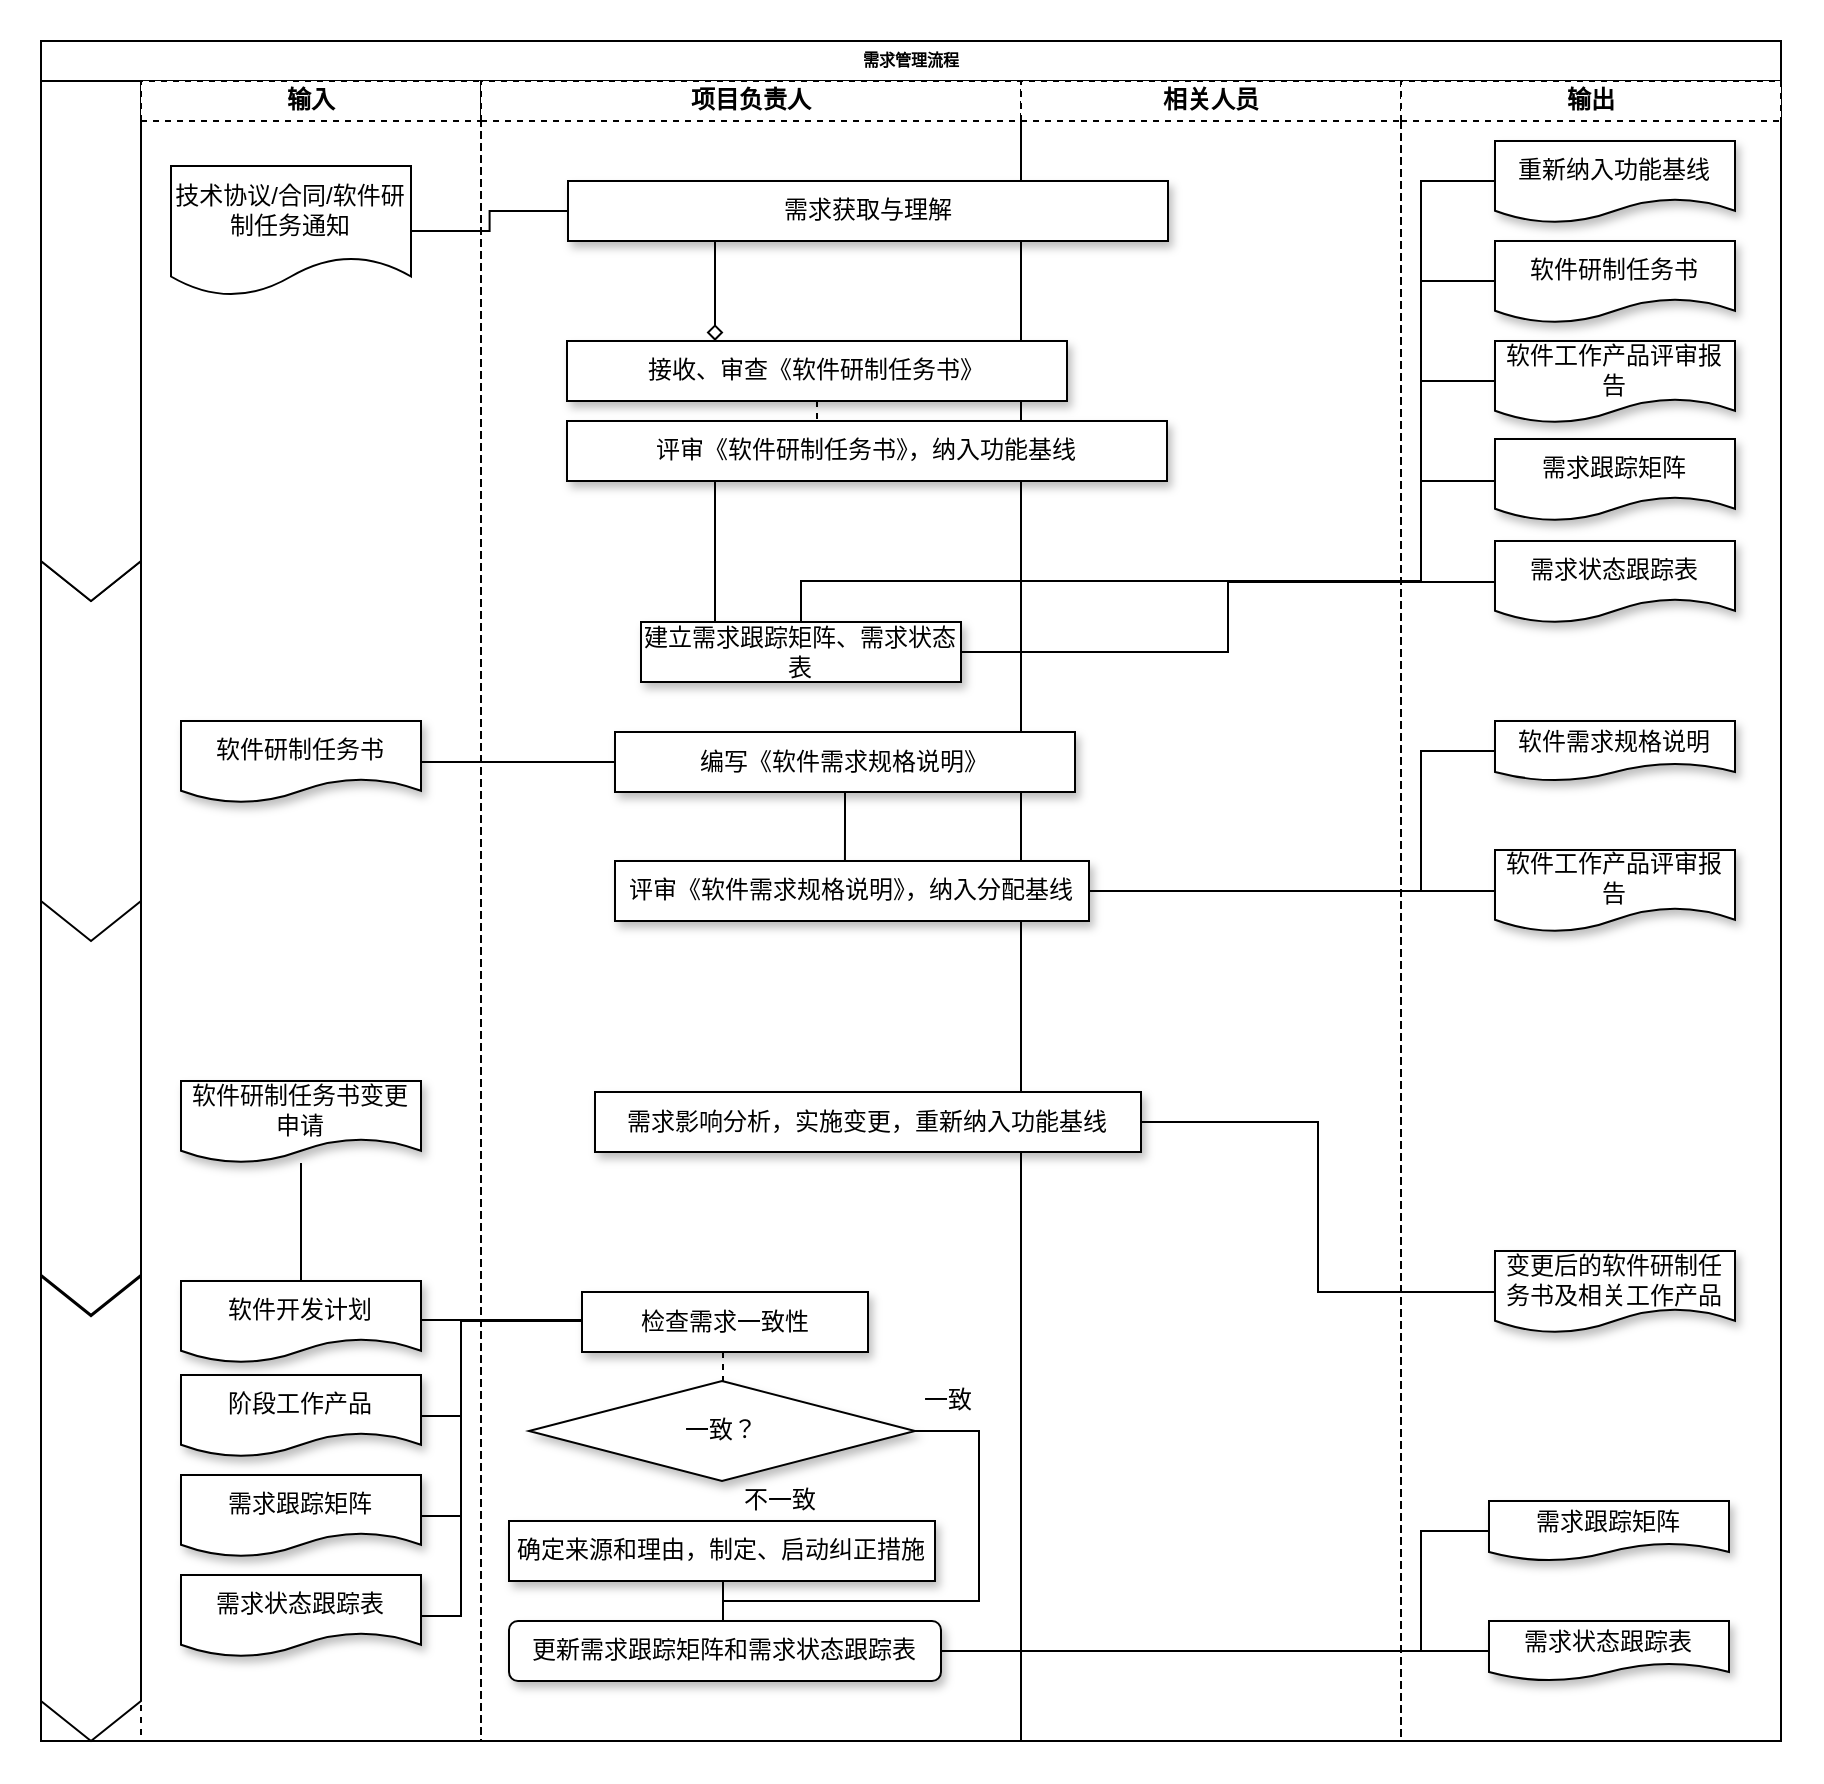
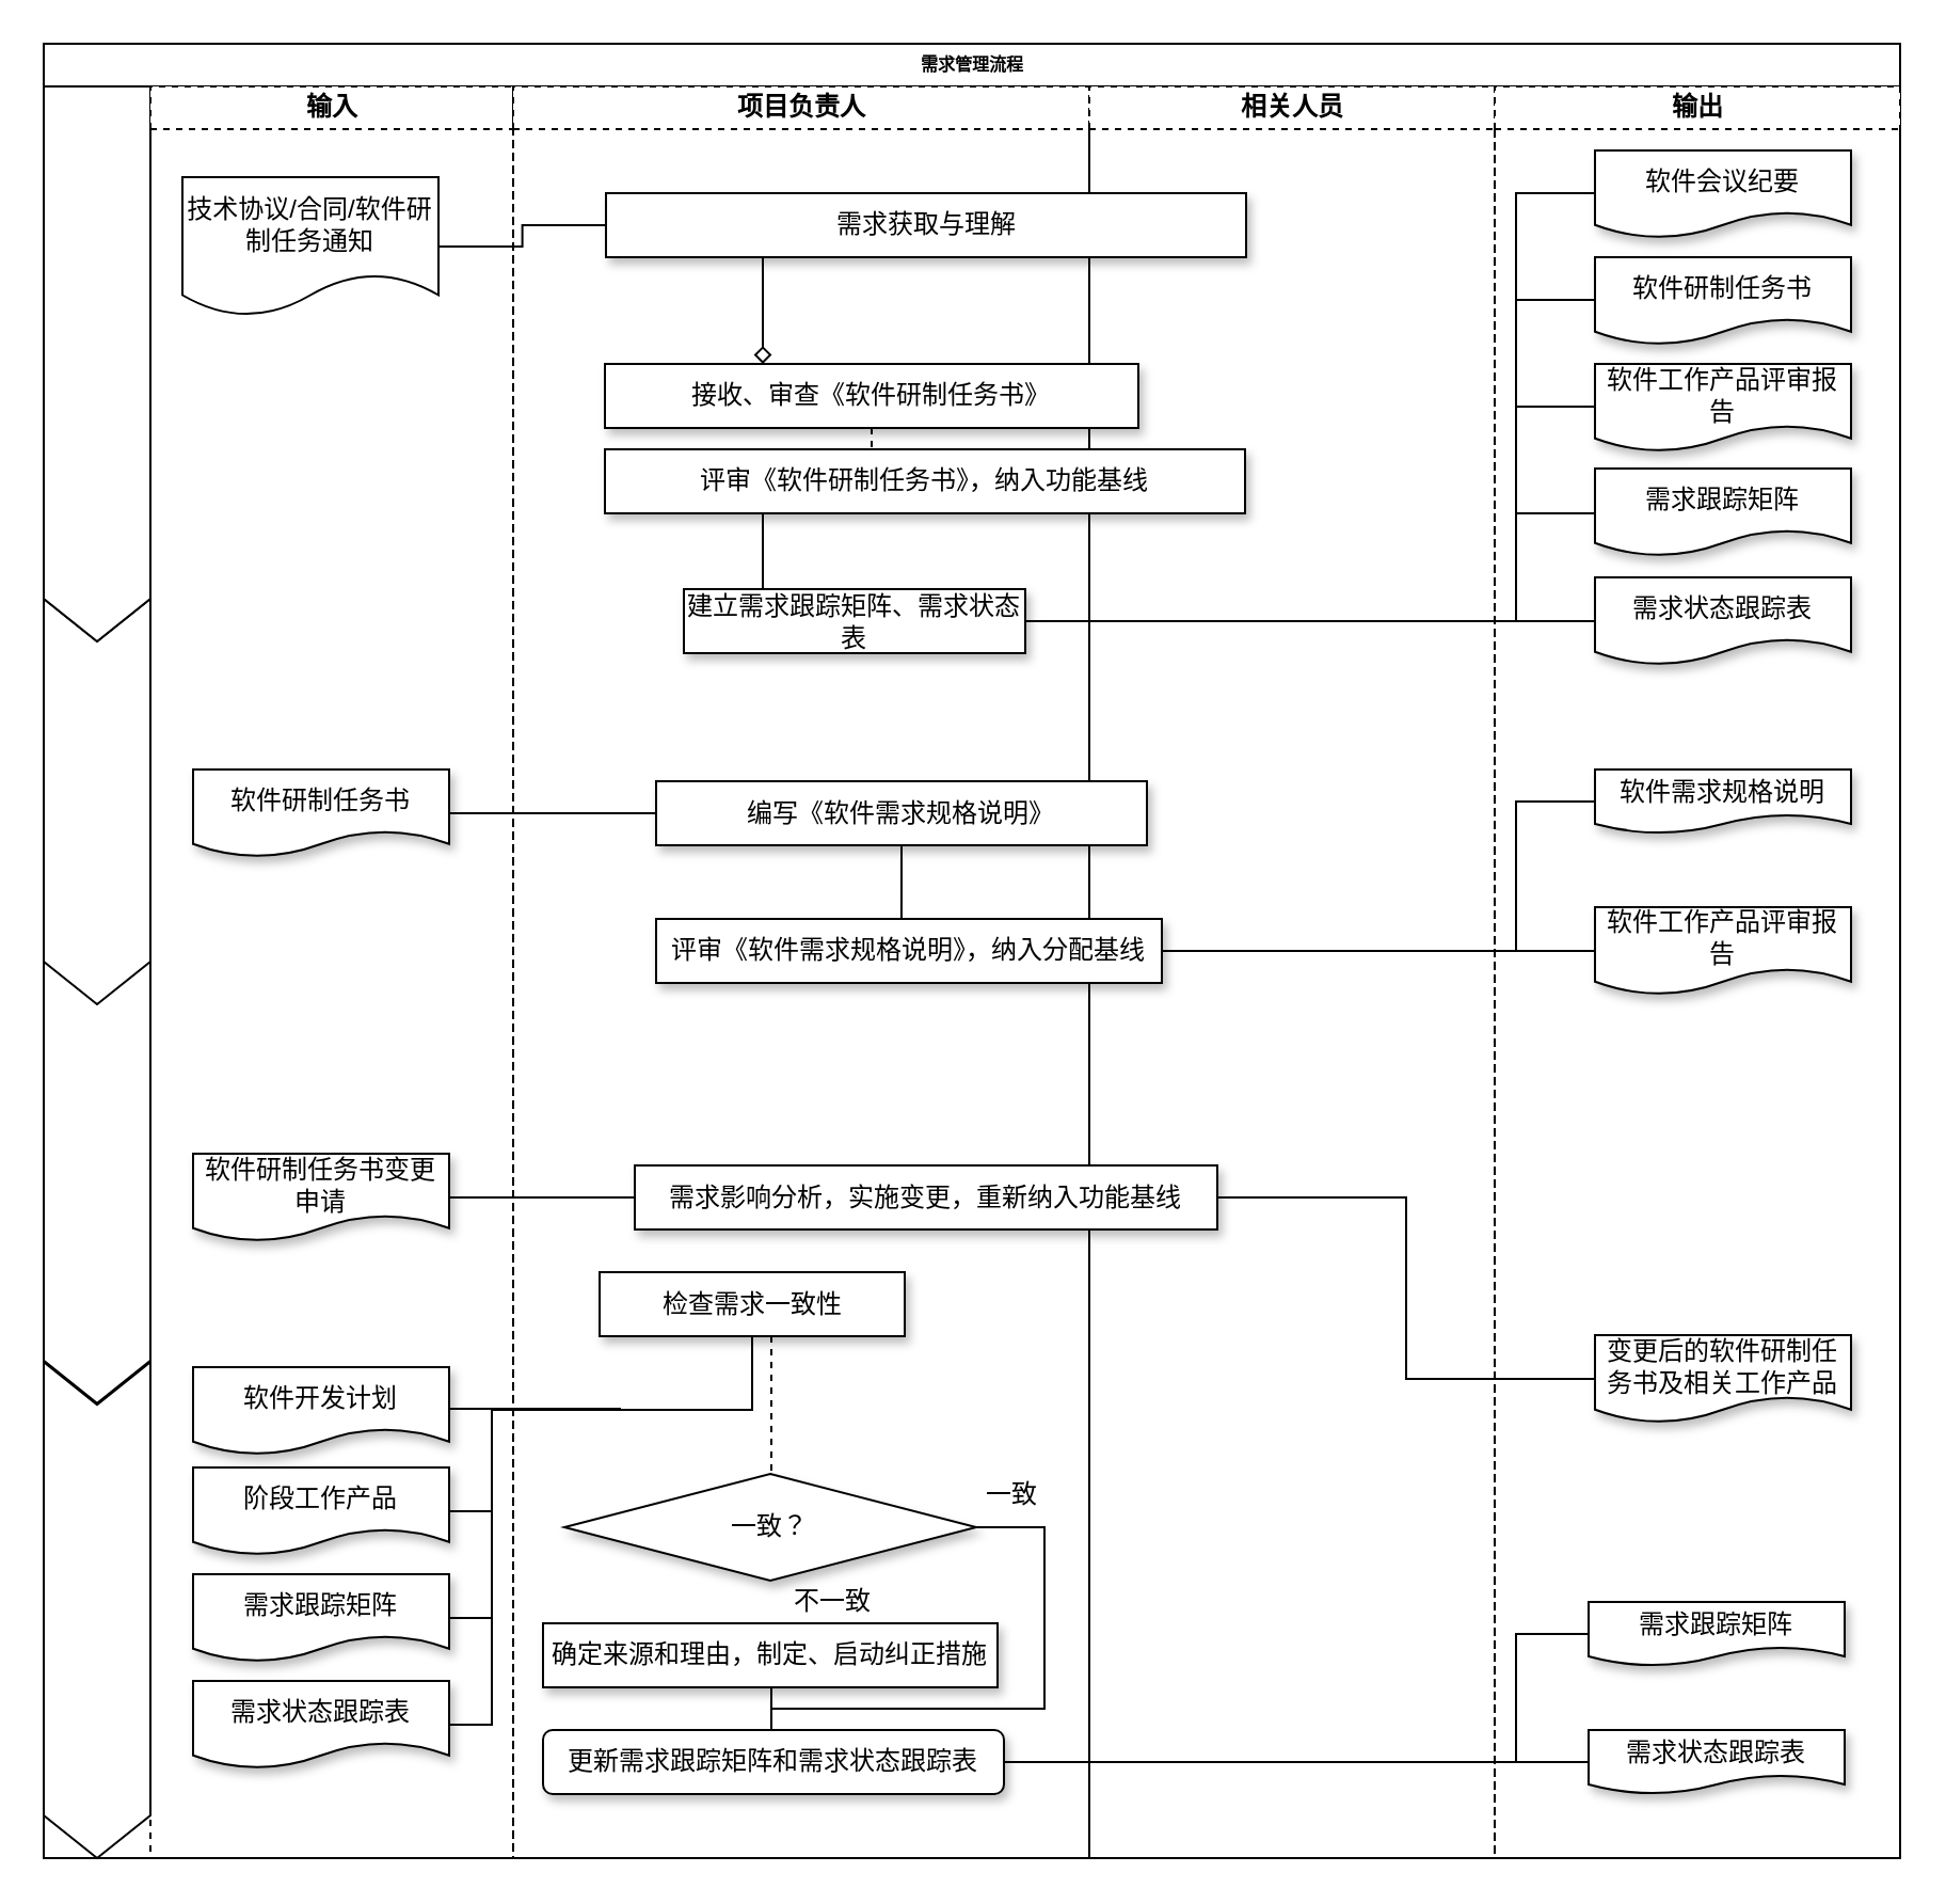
- <mxCell id="30" value="重新纳入功能基线" style="shape=document;whiteSpace=wrap;html=1;boundedLbl=1;shadow=1;fontSize=12;" parent="27" vertex="1"><mxGeometry x="47" y="30" width="120" height="41" as="geometry" /></mxCell>
+ <mxCell id="30" value="软件会议纪要" style="shape=document;whiteSpace=wrap;html=1;boundedLbl=1;shadow=1;fontSize=12;" parent="27" vertex="1"><mxGeometry x="47" y="30" width="120" height="41" as="geometry" /></mxCell>
- <mxCell id="51" value="建立需求跟踪矩阵、需求状态表" style="rounded=0;whiteSpace=wrap;html=1;shadow=1;fontSize=12;" parent="1" vertex="1"><mxGeometry x="320" y="310.5" width="160" height="30" as="geometry" /></mxCell>
+ <mxCell id="51" value="建立需求跟踪矩阵、需求状态表" style="rounded=0;whiteSpace=wrap;html=1;shadow=1;fontSize=12;" parent="1" vertex="1"><mxGeometry x="320" y="275.5" width="160" height="30" as="geometry" /></mxCell>
- <mxCell id="65" style="edgeStyle=orthogonalEdgeStyle;rounded=0;sketch=0;orthogonalLoop=1;jettySize=auto;html=1;endArrow=none;endFill=0;strokeColor=#000000;" parent="1" source="11" target="12" edge="1"><mxGeometry relative="1" as="geometry" /></mxCell>
+ <mxCell id="65" style="edgeStyle=orthogonalEdgeStyle;rounded=0;sketch=0;orthogonalLoop=1;jettySize=auto;html=1;endArrow=none;endFill=0;strokeColor=#000000;" parent="1" source="11" target="64" edge="1"><mxGeometry relative="1" as="geometry" /></mxCell>
- <mxCell id="18" value="检查需求一致性" style="rounded=0;whiteSpace=wrap;html=1;shadow=1;fontSize=12;" parent="16" vertex="1"><mxGeometry x="50.5" y="605.5" width="143" height="30" as="geometry" /></mxCell>
+ <mxCell id="18" value="检查需求一致性" style="rounded=0;whiteSpace=wrap;html=1;shadow=1;fontSize=12;" parent="16" vertex="1"><mxGeometry x="40.5" y="555.5" width="143" height="30" as="geometry" /></mxCell>
